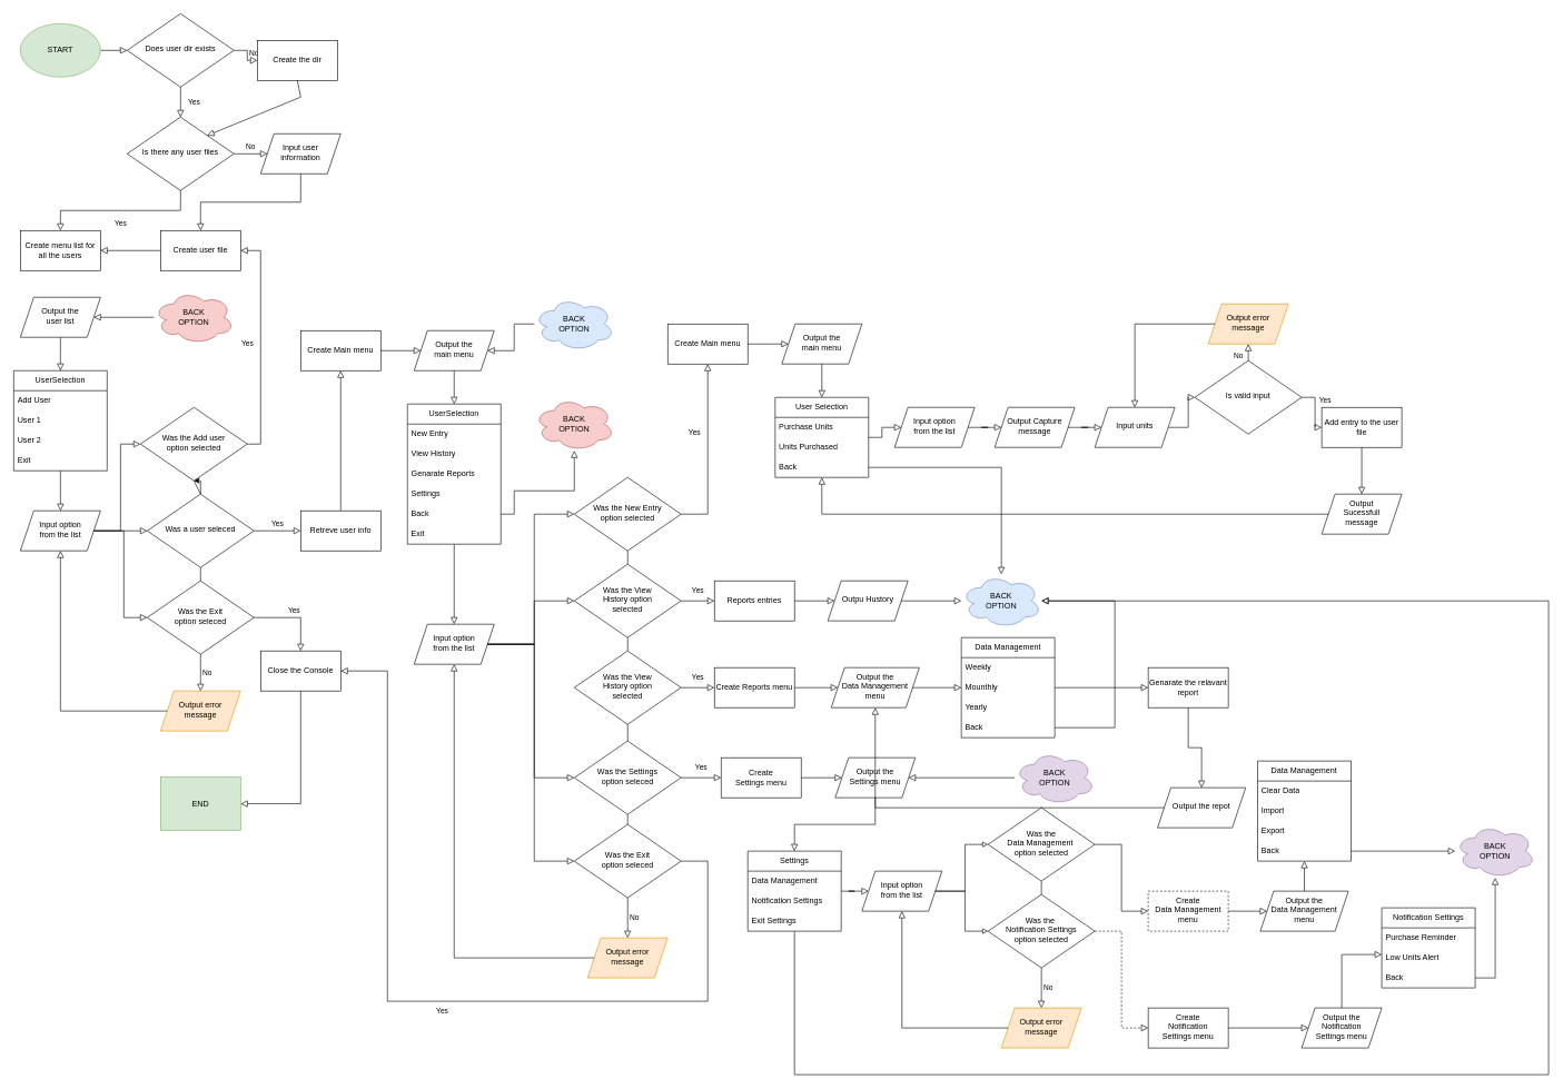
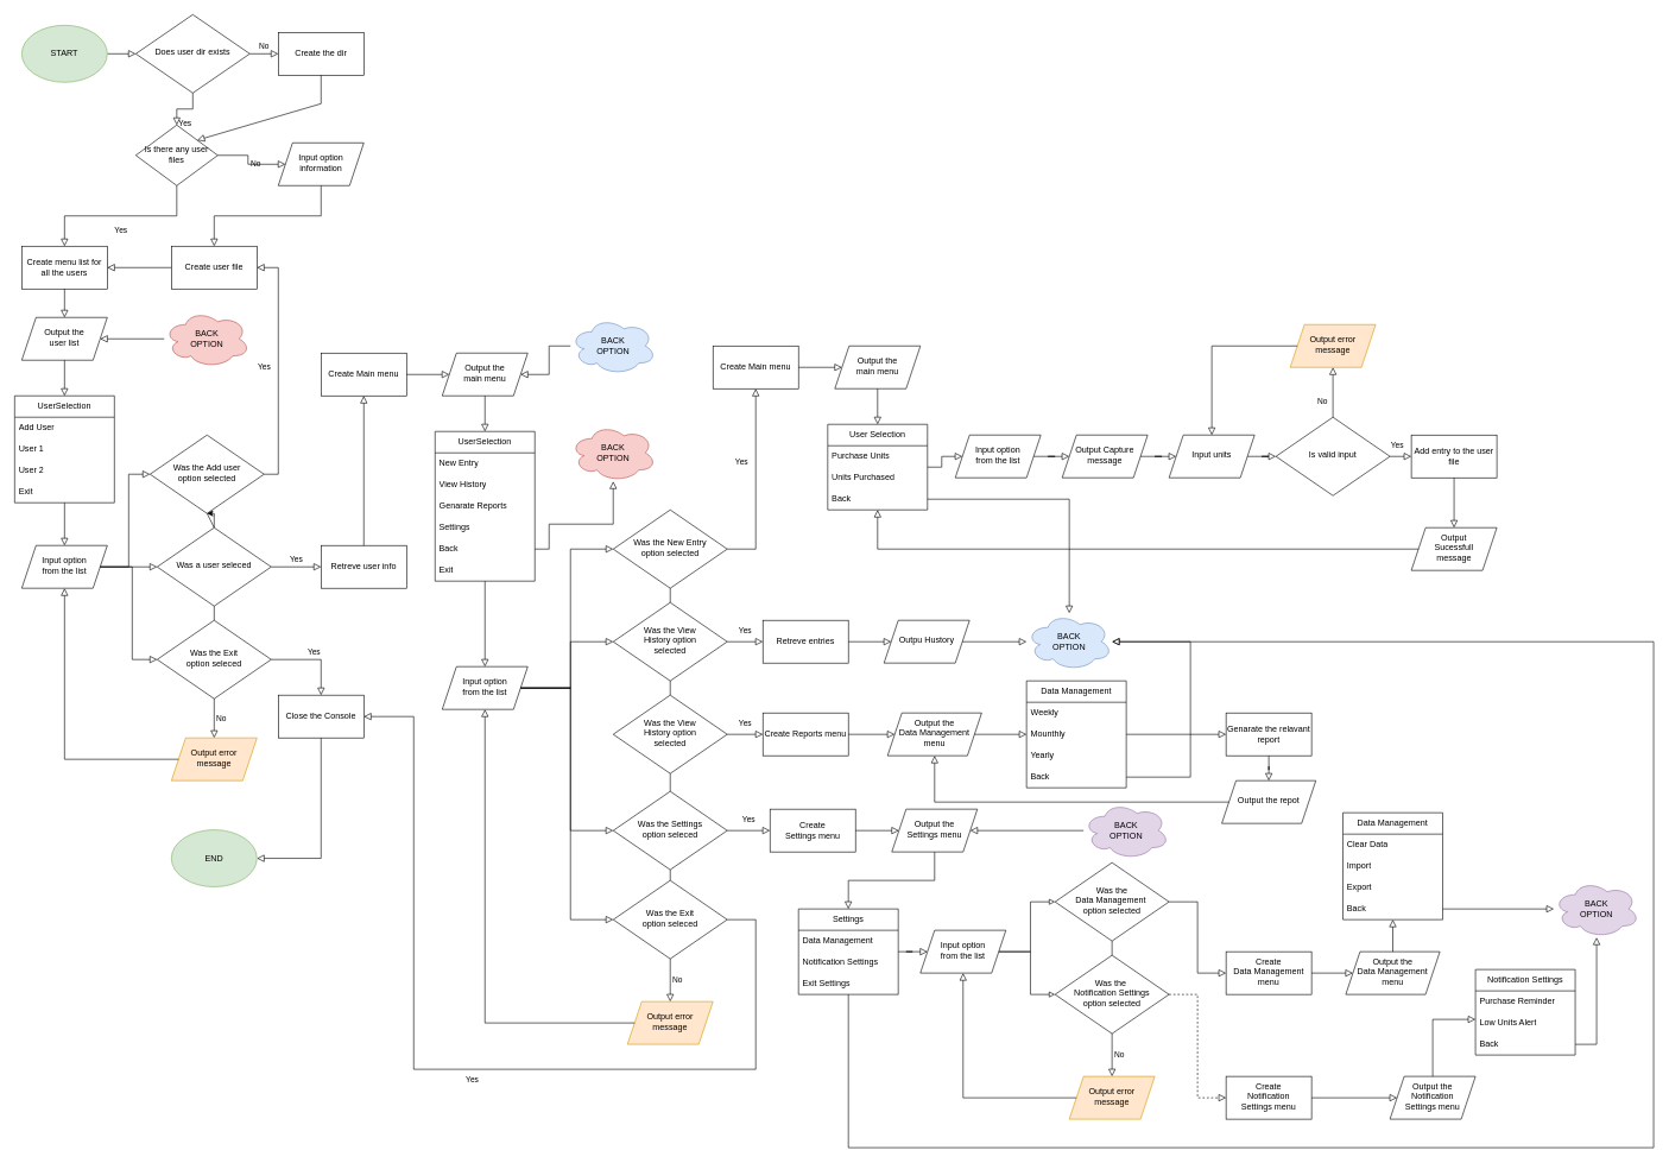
- <mxCell id="7" value="Create the dir" style="rounded=0;whiteSpace=wrap;html=1;" parent="1" vertex="1"><mxGeometry x="385" y="60" width="120" height="60" as="geometry" /></mxCell>
+ <mxCell id="7" value="Create the dir" style="rounded=0;whiteSpace=wrap;html=1;" parent="1" vertex="1"><mxGeometry x="390" y="45" width="120" height="60" as="geometry" /></mxCell>
- <mxCell id="9" value="Input user information" style="shape=parallelogram;perimeter=parallelogramPerimeter;whiteSpace=wrap;html=1;fixedSize=1;shadow=0;strokeWidth=1;spacing=6;spacingTop=-4;" parent="1" vertex="1"><mxGeometry x="390" y="200" width="120" height="60" as="geometry" /></mxCell>
+ <mxCell id="9" value="Input option information" style="shape=parallelogram;perimeter=parallelogramPerimeter;whiteSpace=wrap;html=1;fixedSize=1;shadow=0;strokeWidth=1;spacing=6;spacingTop=-4;" parent="1" vertex="1"><mxGeometry x="390" y="200" width="120" height="60" as="geometry" /></mxCell>
- <mxCell id="8" value="Is there any user files" style="rhombus;whiteSpace=wrap;html=1;shadow=0;fontFamily=Helvetica;fontSize=12;align=center;strokeWidth=1;spacing=6;spacingTop=-4;" parent="1" vertex="1"><mxGeometry x="190" y="175" width="160" height="110" as="geometry" /></mxCell>
+ <mxCell id="8" value="Is there any user files" style="rhombus;whiteSpace=wrap;html=1;shadow=0;fontFamily=Helvetica;fontSize=12;align=center;strokeWidth=1;spacing=6;spacingTop=-4;" parent="1" vertex="1"><mxGeometry x="190" y="175" width="115" height="85" as="geometry" /></mxCell>
+ <mxCell id="17" value="No" style="edgeStyle=orthogonalEdgeStyle;rounded=0;html=1;jettySize=auto;orthogonalLoop=1;endArrow=block;endFill=0;endSize=8;strokeWidth=1;shadow=0;entryX=0.5;entryY=0;entryDx=0;entryDy=0;exitX=0.5;exitY=1;exitDx=0;exitDy=0;align=center;textOpacity=0;" parent="1" source="15" target="16" edge="1"><mxGeometry x="0.013" y="10" relative="1" as="geometry"><mxPoint as="offset" /><mxPoint x="310" y="410" as="sourcePoint" /><mxPoint x="310" y="485" as="targetPoint" /></mxGeometry></mxCell>
- <mxCell id="94" value="Is valid input" style="rhombus;whiteSpace=wrap;html=1;shadow=0;fontFamily=Helvetica;fontSize=12;align=center;strokeWidth=1;spacing=6;spacingTop=-4;" parent="1" vertex="1"><mxGeometry x="1790" y="540" width="160" height="110" as="geometry" /></mxCell>
+ <mxCell id="94" value="Is valid input" style="rhombus;whiteSpace=wrap;html=1;shadow=0;fontFamily=Helvetica;fontSize=12;align=center;strokeWidth=1;spacing=6;spacingTop=-4;" parent="1" vertex="1"><mxGeometry x="1790" y="585" width="160" height="110" as="geometry" /></mxCell>
- <mxCell id="100" value="Reports entries" style="rounded=0;whiteSpace=wrap;html=1;" parent="1" vertex="1"><mxGeometry x="1070" y="870" width="120" height="60" as="geometry" /></mxCell>
+ <mxCell id="100" value="Retreve entries" style="rounded=0;whiteSpace=wrap;html=1;" parent="1" vertex="1"><mxGeometry x="1070" y="870" width="120" height="60" as="geometry" /></mxCell>
- <mxCell id="29" value="END" style="whiteSpace=wrap;html=1;fillColor=#d5e8d4;strokeColor=#82b366;rounded=0;" parent="1" vertex="1"><mxGeometry x="240" y="1164" width="120" height="80" as="geometry" /></mxCell>
+ <mxCell id="29" value="END" style="ellipse;whiteSpace=wrap;html=1;fillColor=#d5e8d4;strokeColor=#82b366;" parent="1" vertex="1"><mxGeometry x="240" y="1164" width="120" height="80" as="geometry" /></mxCell>
- <mxCell id="172" value="Output the&amp;nbsp;&lt;span style=&quot;background-color: initial;&quot;&gt;repot&lt;/span&gt;" style="shape=parallelogram;perimeter=parallelogramPerimeter;whiteSpace=wrap;html=1;fixedSize=1;shadow=0;strokeWidth=1;spacing=6;spacingTop=-4;" vertex="1" parent="1"><mxGeometry x="1734" y="1180" width="132" height="60" as="geometry" /></mxCell>
+ <mxCell id="172" value="Output the&amp;nbsp;&lt;span style=&quot;background-color: initial;&quot;&gt;repot&lt;/span&gt;" style="shape=parallelogram;perimeter=parallelogramPerimeter;whiteSpace=wrap;html=1;fixedSize=1;shadow=0;strokeWidth=1;spacing=6;spacingTop=-4;" vertex="1" parent="1"><mxGeometry x="1714" y="1095" width="132" height="60" as="geometry" /></mxCell>
- <mxCell id="126" value="Create&lt;div&gt;Data Management menu&lt;/div&gt;" style="whiteSpace=wrap;html=1;shadow=0;strokeWidth=1;spacing=6;spacingTop=-4;dashed=1;" parent="1" vertex="1"><mxGeometry x="1720" y="1335" width="120" height="60" as="geometry" /></mxCell>
+ <mxCell id="126" value="Create&lt;div&gt;Data Management menu&lt;/div&gt;" style="whiteSpace=wrap;html=1;shadow=0;strokeWidth=1;spacing=6;spacingTop=-4;" parent="1" vertex="1"><mxGeometry x="1720" y="1335" width="120" height="60" as="geometry" /></mxCell>
